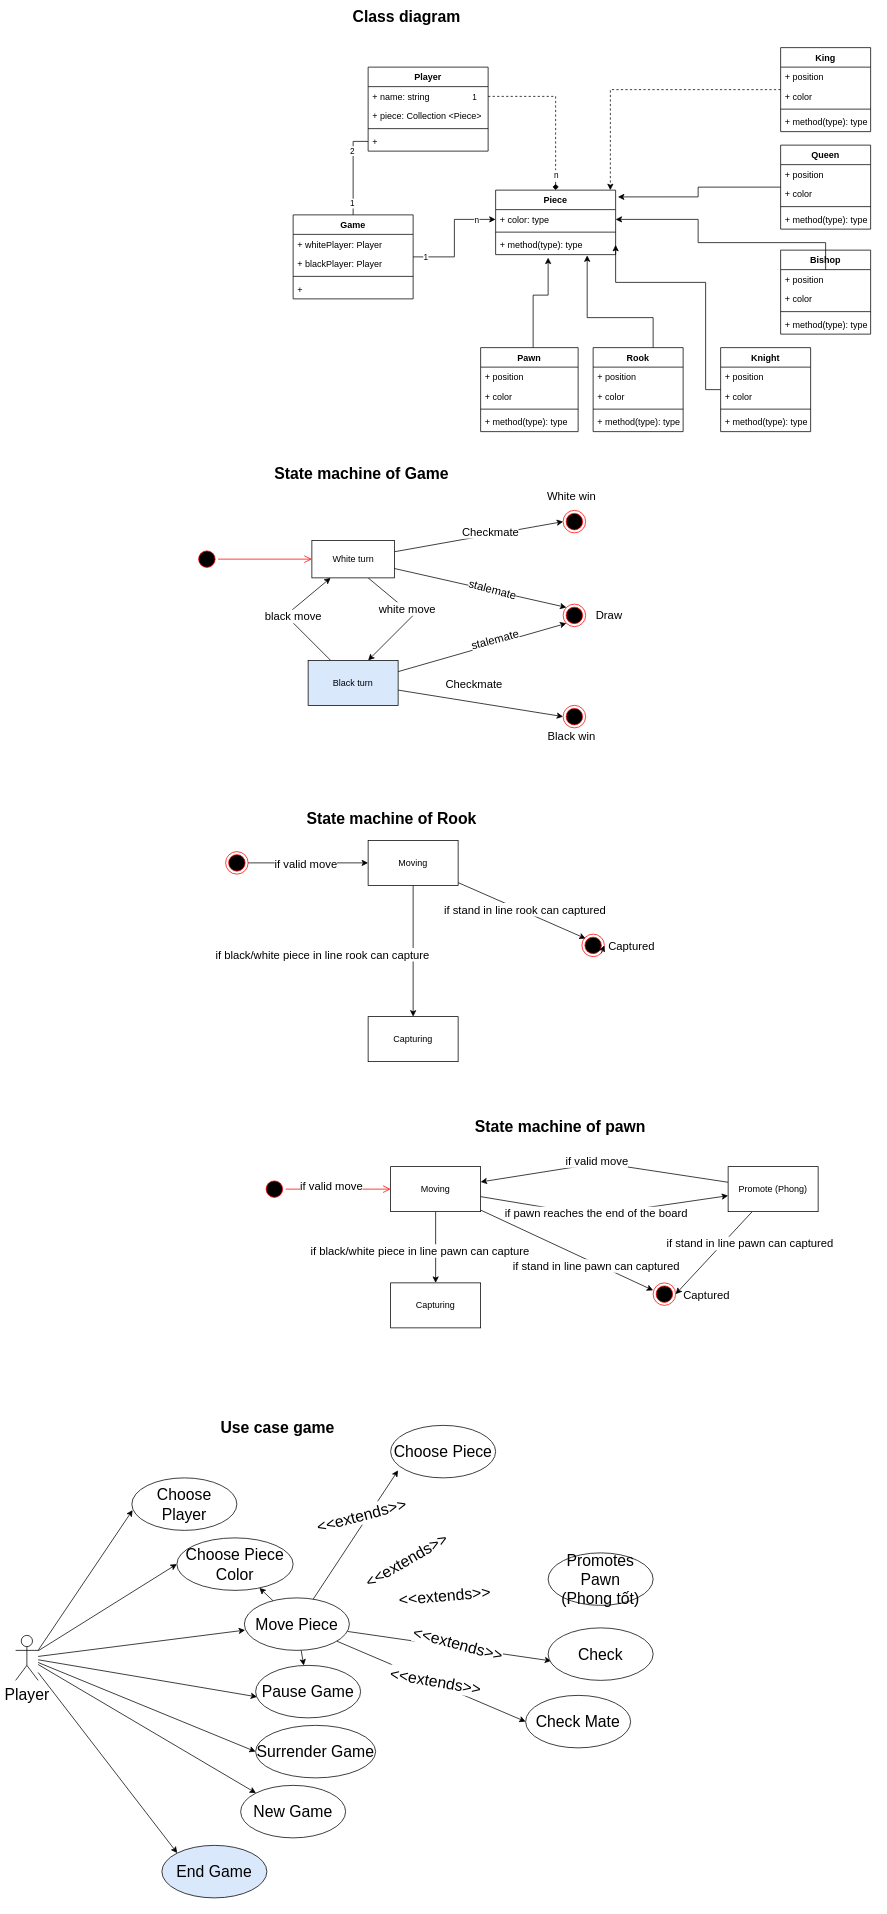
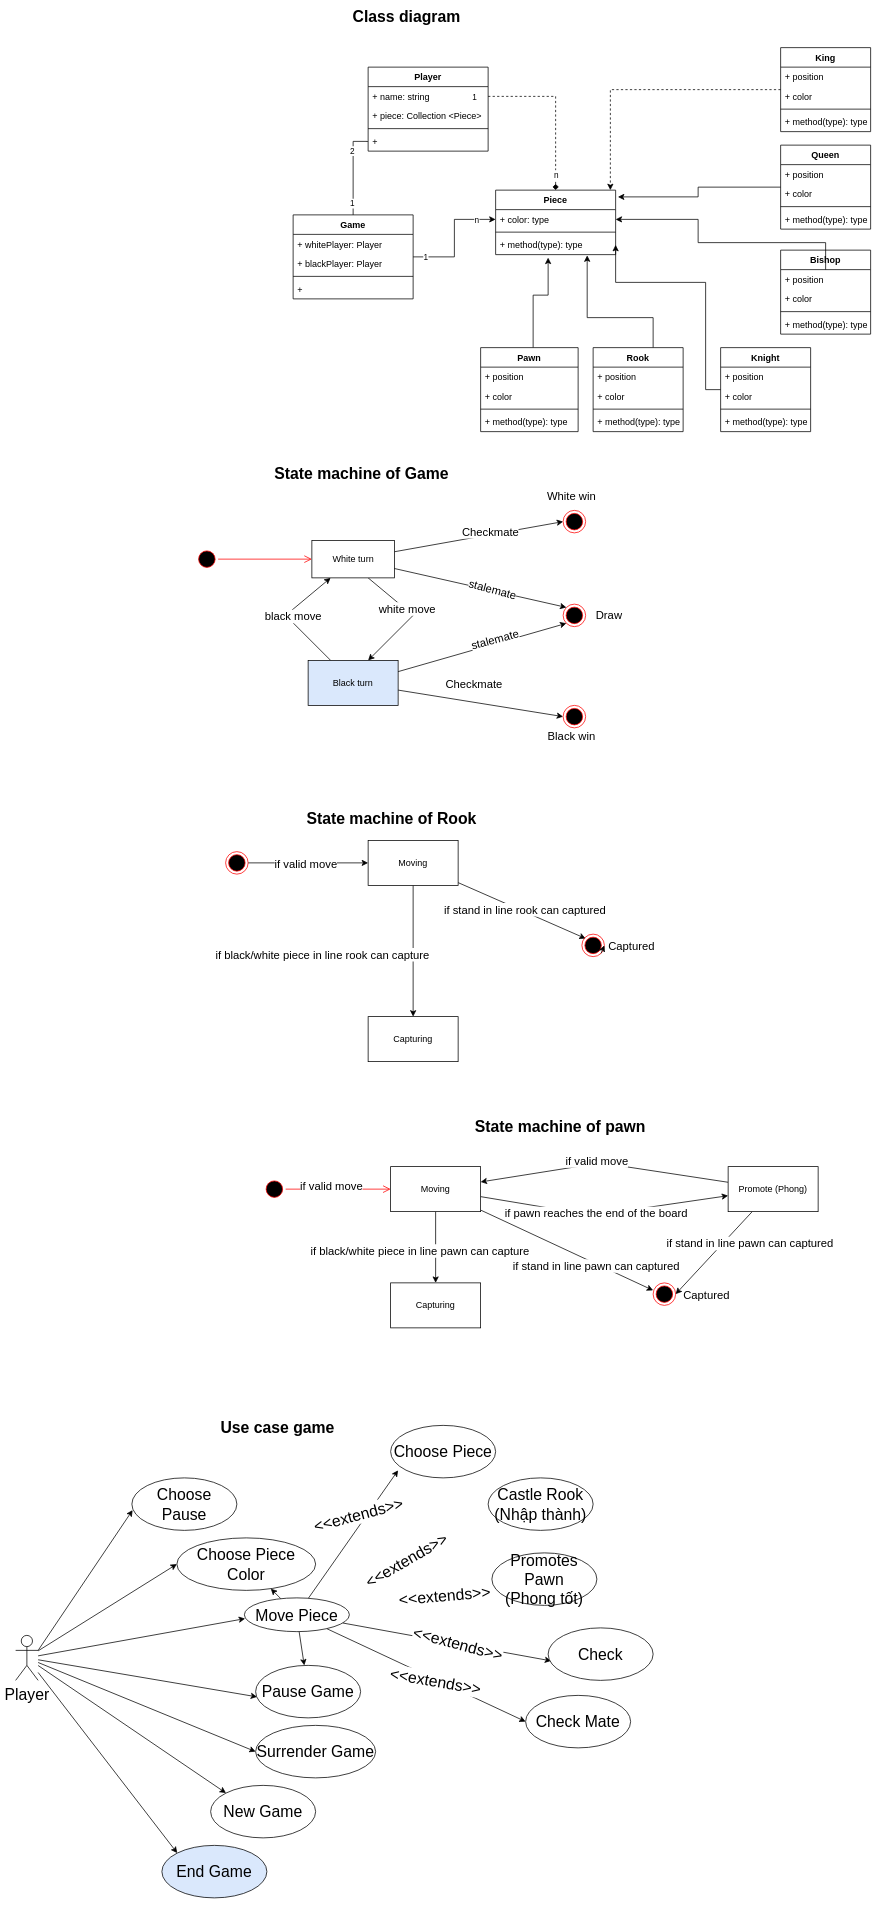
- <mxCell id="126" value="Choose &lt;br&gt;Player" style="ellipse;whiteSpace=wrap;html=1;fontSize=21;" parent="1" vertex="1"><mxGeometry x="175" y="1970" width="140" height="70" as="geometry" /></mxCell>
+ <mxCell id="126" value="Choose &lt;br&gt;Pause" style="ellipse;whiteSpace=wrap;html=1;fontSize=21;" parent="1" vertex="1"><mxGeometry x="175" y="1970" width="140" height="70" as="geometry" /></mxCell>
+ <mxCell id="135" value="Castle Rook&lt;br&gt;(Nhập thành)" style="ellipse;whiteSpace=wrap;html=1;fontSize=21;" parent="1" vertex="1"><mxGeometry x="650" y="1970" width="140" height="70" as="geometry" /></mxCell>
- <mxCell id="127" value="Choose Piece Color" style="ellipse;whiteSpace=wrap;html=1;fontSize=21;" parent="1" vertex="1"><mxGeometry x="235" y="2050" width="155" height="70" as="geometry" /></mxCell>
+ <mxCell id="127" value="Choose Piece Color" style="ellipse;whiteSpace=wrap;html=1;fontSize=21;" parent="1" vertex="1"><mxGeometry x="235" y="2050" width="185" height="70" as="geometry" /></mxCell>
- <mxCell id="136" value="Promotes Pawn&lt;br&gt;(Phong tốt)" style="ellipse;whiteSpace=wrap;html=1;fontSize=21;" parent="1" vertex="1"><mxGeometry x="730" y="2070" width="140" height="70" as="geometry" /></mxCell>
+ <mxCell id="136" value="Promotes Pawn&lt;br&gt;(Phong tốt)" style="ellipse;whiteSpace=wrap;html=1;fontSize=21;" parent="1" vertex="1"><mxGeometry x="655" y="2070" width="140" height="70" as="geometry" /></mxCell>
- <mxCell id="134" value="Move Piece" style="ellipse;whiteSpace=wrap;html=1;fontSize=21;" parent="1" vertex="1"><mxGeometry x="325" y="2130" width="140" height="70" as="geometry" /></mxCell>
+ <mxCell id="134" value="Move Piece" style="ellipse;whiteSpace=wrap;html=1;fontSize=21;" parent="1" vertex="1"><mxGeometry x="325" y="2130" width="140" height="45" as="geometry" /></mxCell>
- <mxCell id="140" value="New Game" style="ellipse;whiteSpace=wrap;html=1;fontSize=21;" parent="1" vertex="1"><mxGeometry x="320" y="2380" width="140" height="70" as="geometry" /></mxCell>
+ <mxCell id="140" value="New Game" style="ellipse;whiteSpace=wrap;html=1;fontSize=21;" parent="1" vertex="1"><mxGeometry x="280" y="2380" width="140" height="70" as="geometry" /></mxCell>
